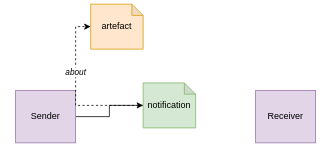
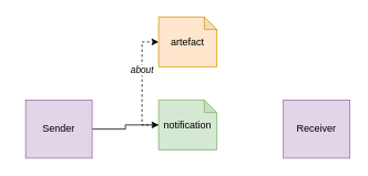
- <mxCell id="8" value="artefact" style="shape=note;whiteSpace=wrap;html=1;backgroundOutline=1;darkOpacity=0.05;size=15;labelPosition=center;verticalLabelPosition=middle;align=center;verticalAlign=middle;fillColor=#ffe6cc;strokeColor=#d79b00;" vertex="1" parent="1"><mxGeometry x="120" y="5" width="70" height="60" as="geometry" /></mxCell>
+ <mxCell id="8" value="artefact" style="shape=note;whiteSpace=wrap;html=1;backgroundOutline=1;darkOpacity=0.05;size=15;labelPosition=center;verticalLabelPosition=middle;align=center;verticalAlign=middle;fillColor=#ffe6cc;strokeColor=#d79b00;" vertex="1" parent="1"><mxGeometry x="190" y="20" width="70" height="60" as="geometry" /></mxCell>
- <mxCell id="7" value="notification" style="shape=note;whiteSpace=wrap;html=1;backgroundOutline=1;darkOpacity=0.05;size=15;labelPosition=center;verticalLabelPosition=middle;align=center;verticalAlign=middle;fillColor=#d5e8d4;strokeColor=#82b366;" vertex="1" parent="1"><mxGeometry x="190" y="110" width="70" height="60" as="geometry" /></mxCell>
+ <mxCell id="7" value="notification" style="shape=note;whiteSpace=wrap;html=1;backgroundOutline=1;darkOpacity=0.05;size=15;labelPosition=center;verticalLabelPosition=middle;align=center;verticalAlign=middle;fillColor=#d5e8d4;strokeColor=#82b366;" vertex="1" parent="1"><mxGeometry x="190" y="120" width="70" height="60" as="geometry" /></mxCell>
- <mxCell id="4" value="Sender" style="rounded=0;whiteSpace=wrap;html=1;fillColor=#e1d5e7;strokeColor=#9673a6;" vertex="1" parent="1"><mxGeometry x="20" y="120" width="80" height="70" as="geometry" /></mxCell>
+ <mxCell id="4" value="Sender" style="rounded=0;whiteSpace=wrap;html=1;fillColor=#e1d5e7;strokeColor=#9673a6;" vertex="1" parent="1"><mxGeometry x="30" y="120" width="80" height="70" as="geometry" /></mxCell>
